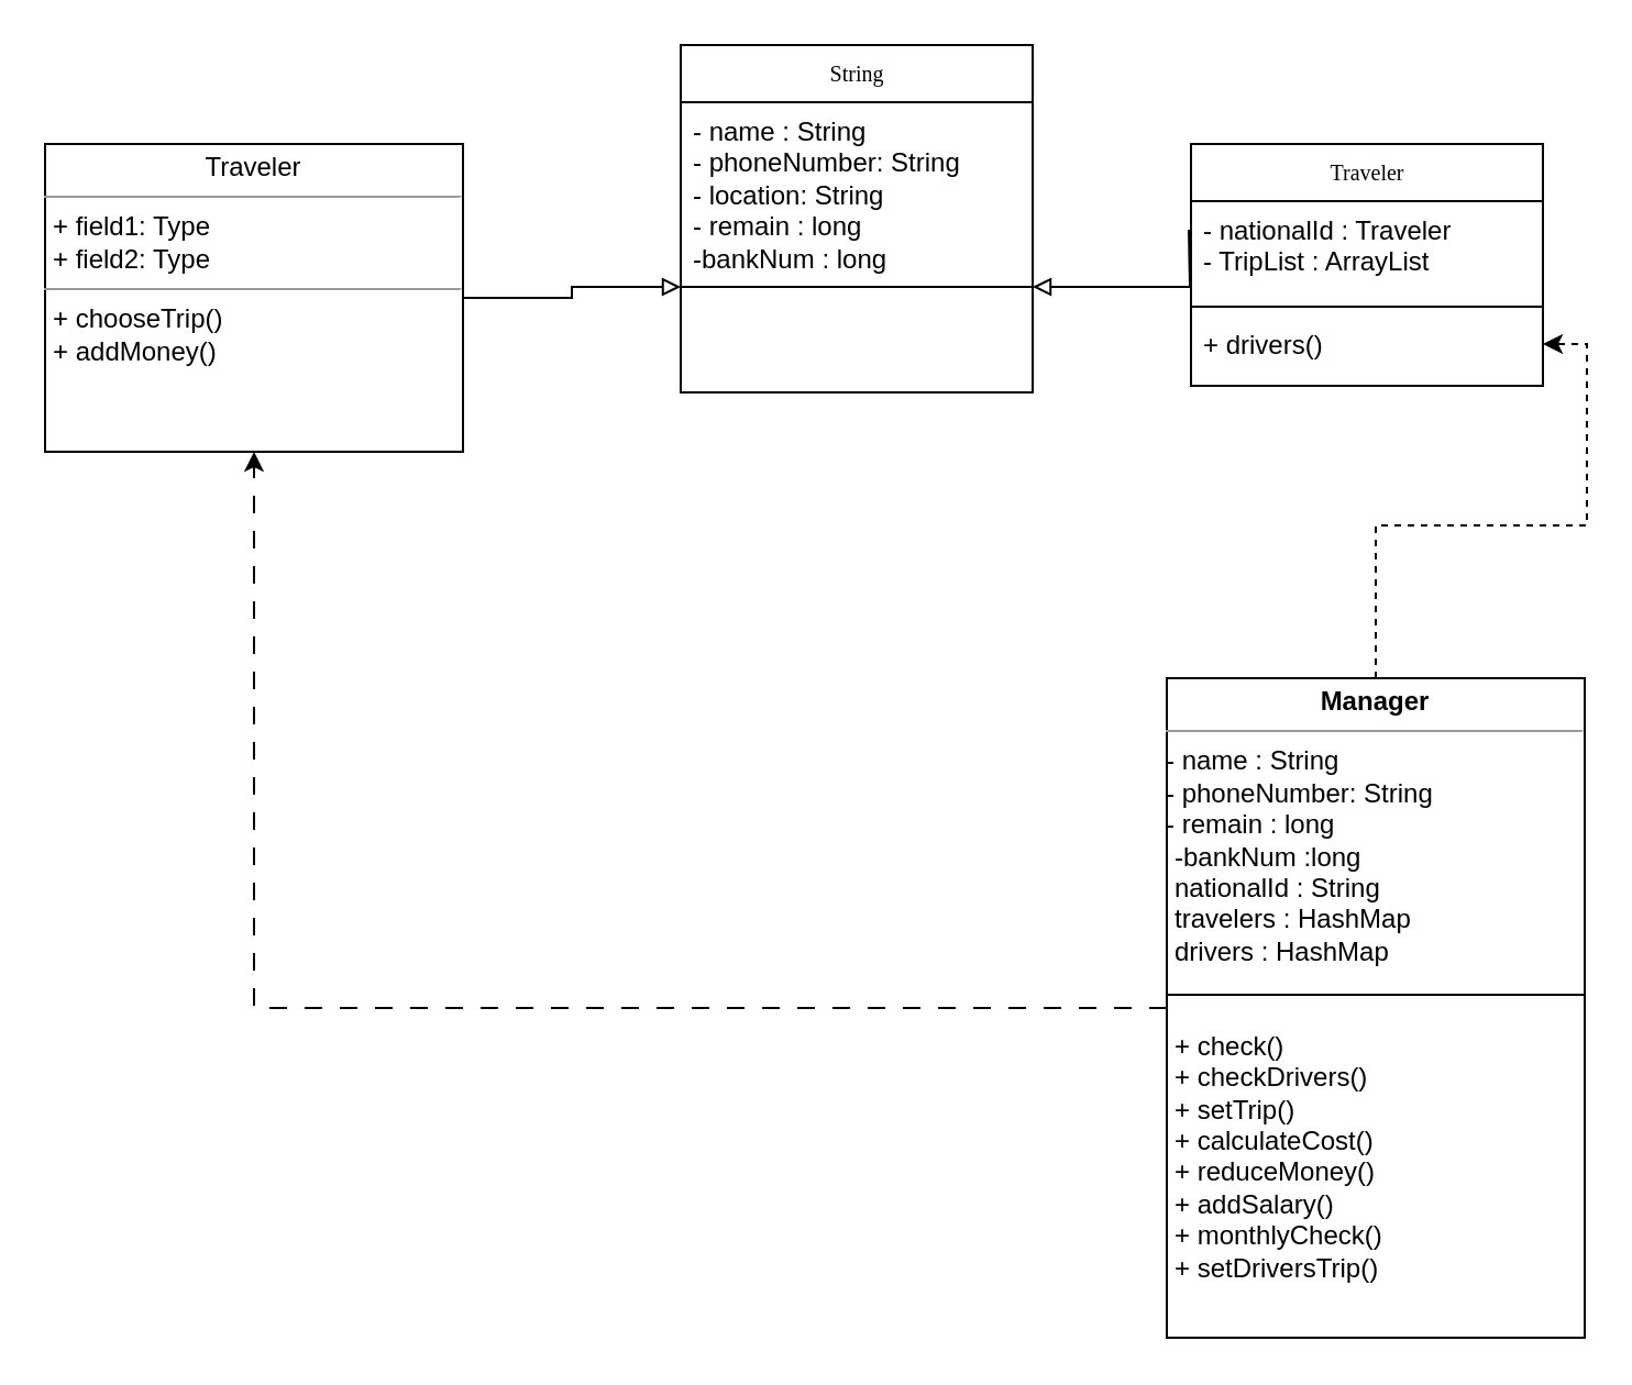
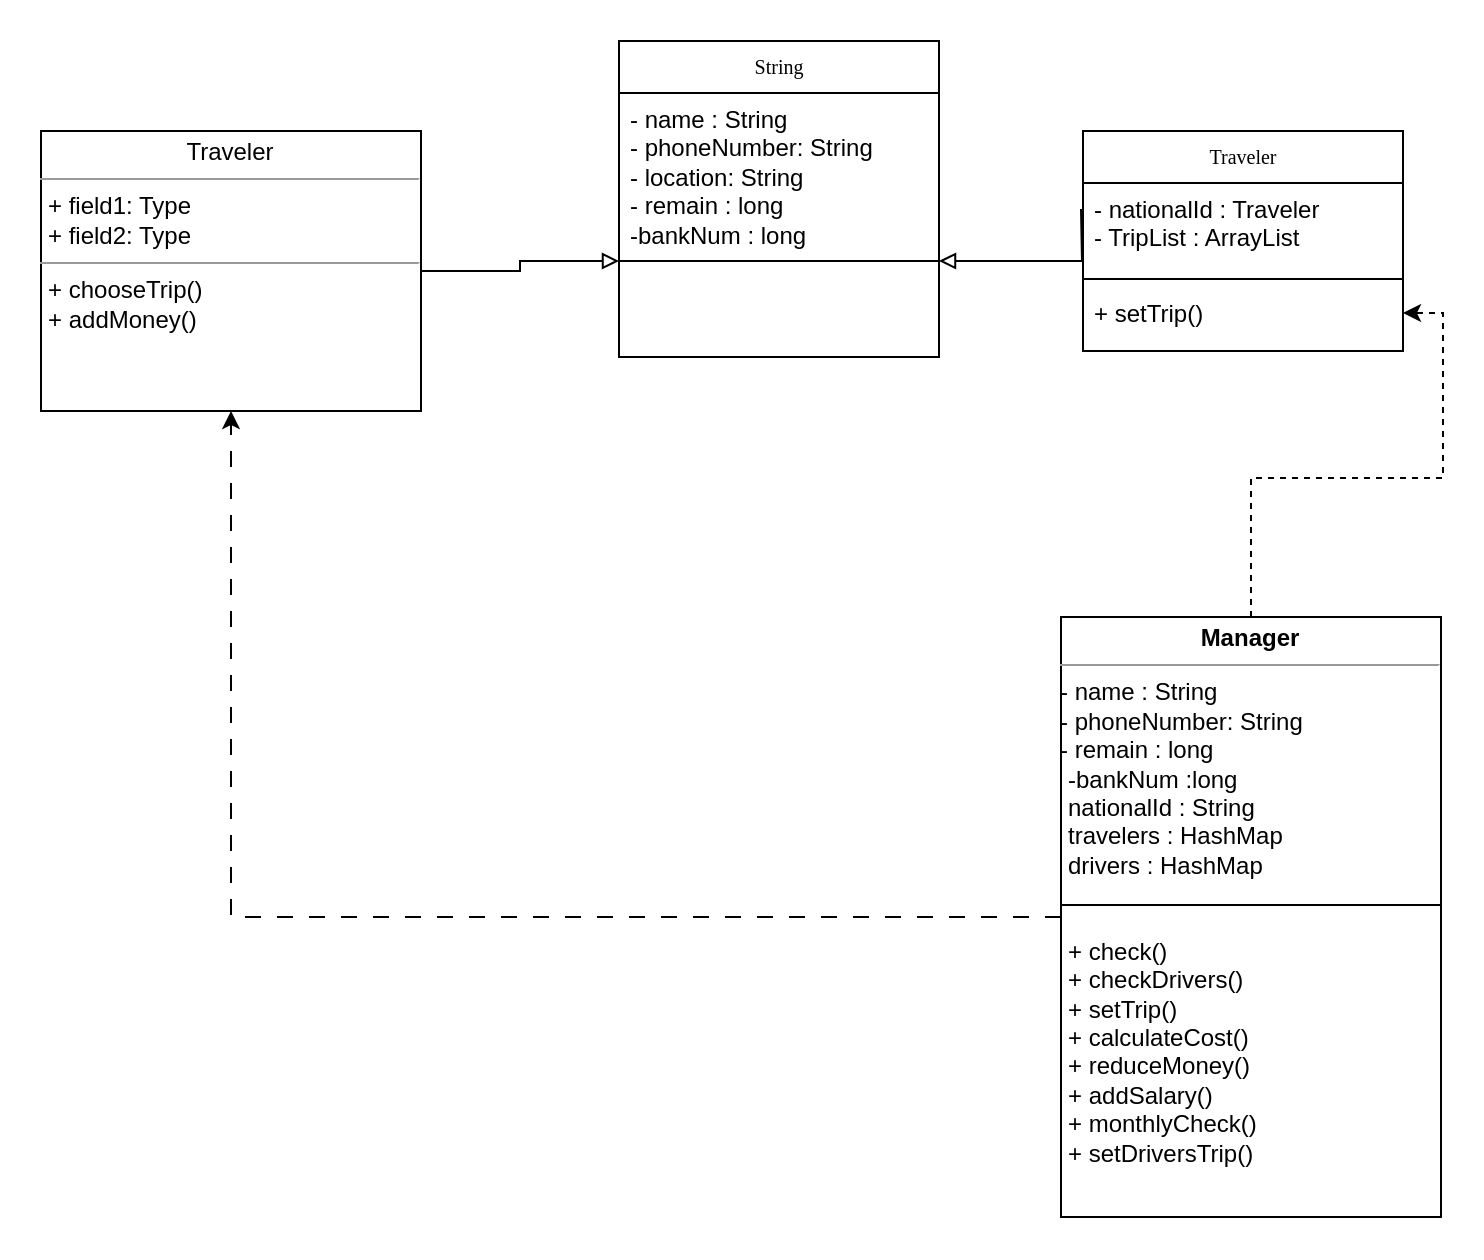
- <mxCell id="8" value="+ drivers()" style="text;strokeColor=none;fillColor=none;align=left;verticalAlign=top;spacingLeft=4;spacingRight=4;overflow=hidden;rotatable=0;points=[[0,0.5],[1,0.5]];portConstraint=eastwest;whiteSpace=wrap;html=1;" vertex="1" parent="5"><mxGeometry y="78" width="160" height="26" as="geometry" /></mxCell>
+ <mxCell id="8" value="+ setTrip()" style="text;strokeColor=none;fillColor=none;align=left;verticalAlign=top;spacingLeft=4;spacingRight=4;overflow=hidden;rotatable=0;points=[[0,0.5],[1,0.5]];portConstraint=eastwest;whiteSpace=wrap;html=1;" vertex="1" parent="5"><mxGeometry y="78" width="160" height="26" as="geometry" /></mxCell>
